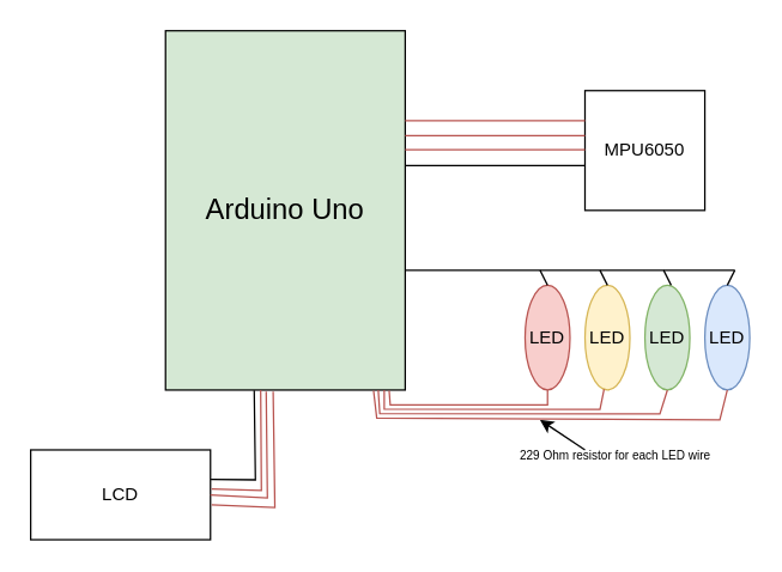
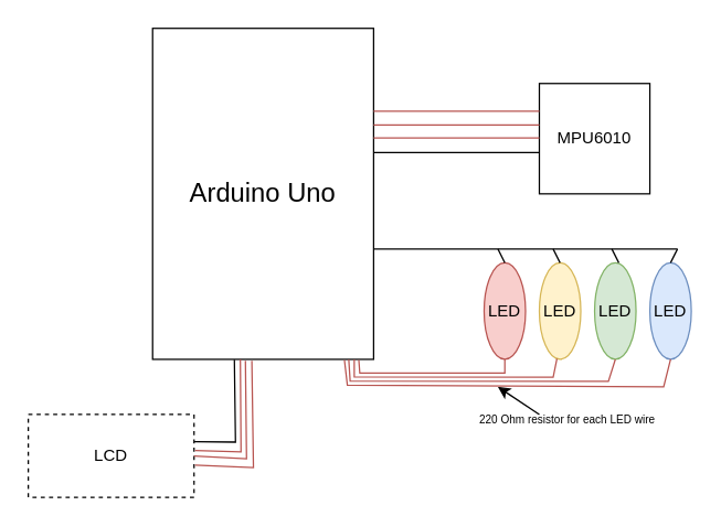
- <mxCell id="3" value="MPU6050" style="rounded=0;whiteSpace=wrap;html=1;" vertex="1" parent="1"><mxGeometry x="390" y="60" width="80" height="80" as="geometry" /></mxCell>
+ <mxCell id="3" value="MPU6010" style="rounded=0;whiteSpace=wrap;html=1;" vertex="1" parent="1"><mxGeometry x="390" y="60" width="80" height="80" as="geometry" /></mxCell>
- <mxCell id="2" value="&lt;font style=&quot;font-size: 19px;&quot;&gt;Arduino Uno&lt;/font&gt;" style="rounded=0;whiteSpace=wrap;html=1;fillColor=#d5e8d4;" vertex="1" parent="1"><mxGeometry x="110" y="20" width="160" height="240" as="geometry" /></mxCell>
+ <mxCell id="2" value="&lt;font style=&quot;font-size: 19px;&quot;&gt;Arduino Uno&lt;/font&gt;" style="rounded=0;whiteSpace=wrap;html=1;" vertex="1" parent="1"><mxGeometry x="110" y="20" width="160" height="240" as="geometry" /></mxCell>
- <mxCell id="23" value="&lt;font style=&quot;font-size: 8px;&quot;&gt;229 Ohm resistor for each LED wire&lt;/font&gt;" style="text;html=1;align=center;verticalAlign=middle;resizable=0;points=[];autosize=1;strokeColor=none;fillColor=none;" vertex="1" parent="1"><mxGeometry x="335" y="288" width="150" height="30" as="geometry" /></mxCell>
+ <mxCell id="23" value="&lt;font style=&quot;font-size: 8px;&quot;&gt;220 Ohm resistor for each LED wire&lt;/font&gt;" style="text;html=1;align=center;verticalAlign=middle;resizable=0;points=[];autosize=1;strokeColor=none;fillColor=none;" vertex="1" parent="1"><mxGeometry x="335" y="288" width="150" height="30" as="geometry" /></mxCell>
- <mxCell id="24" value="LCD" style="rounded=0;whiteSpace=wrap;html=1;" vertex="1" parent="1"><mxGeometry x="20" y="300" width="120" height="60" as="geometry" /></mxCell>
+ <mxCell id="24" value="LCD" style="rounded=0;whiteSpace=wrap;html=1;dashed=1;" vertex="1" parent="1"><mxGeometry x="20" y="300" width="120" height="60" as="geometry" /></mxCell>
